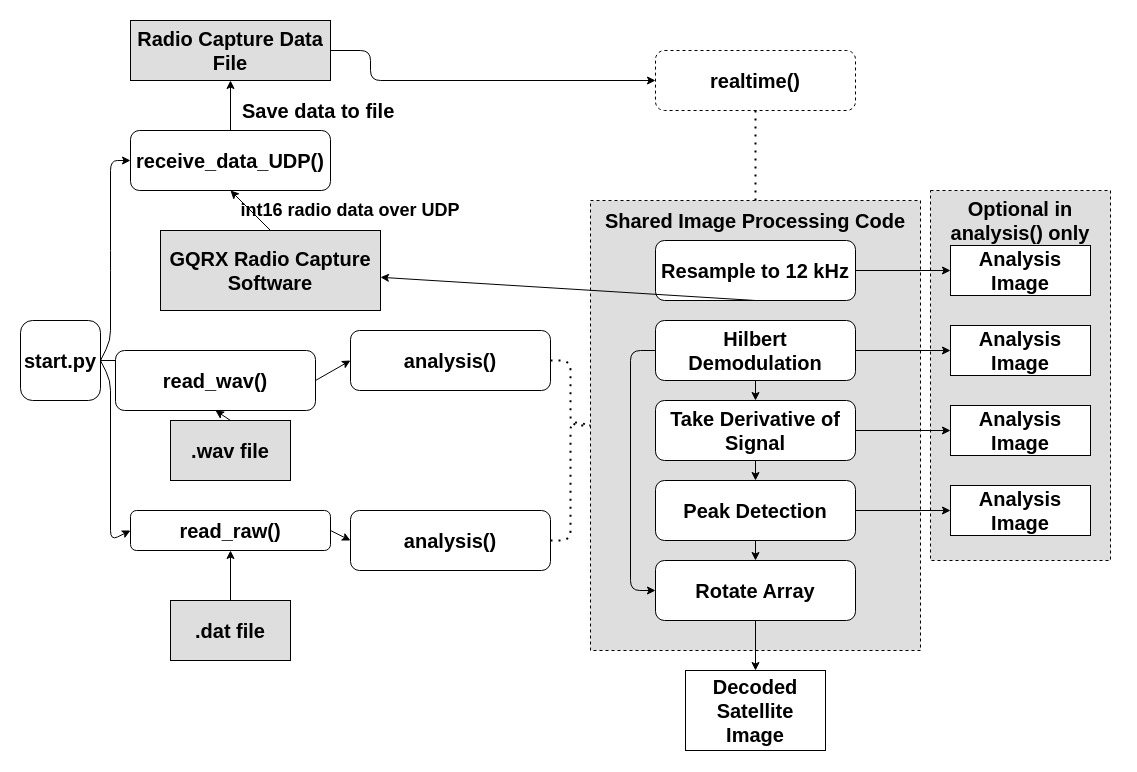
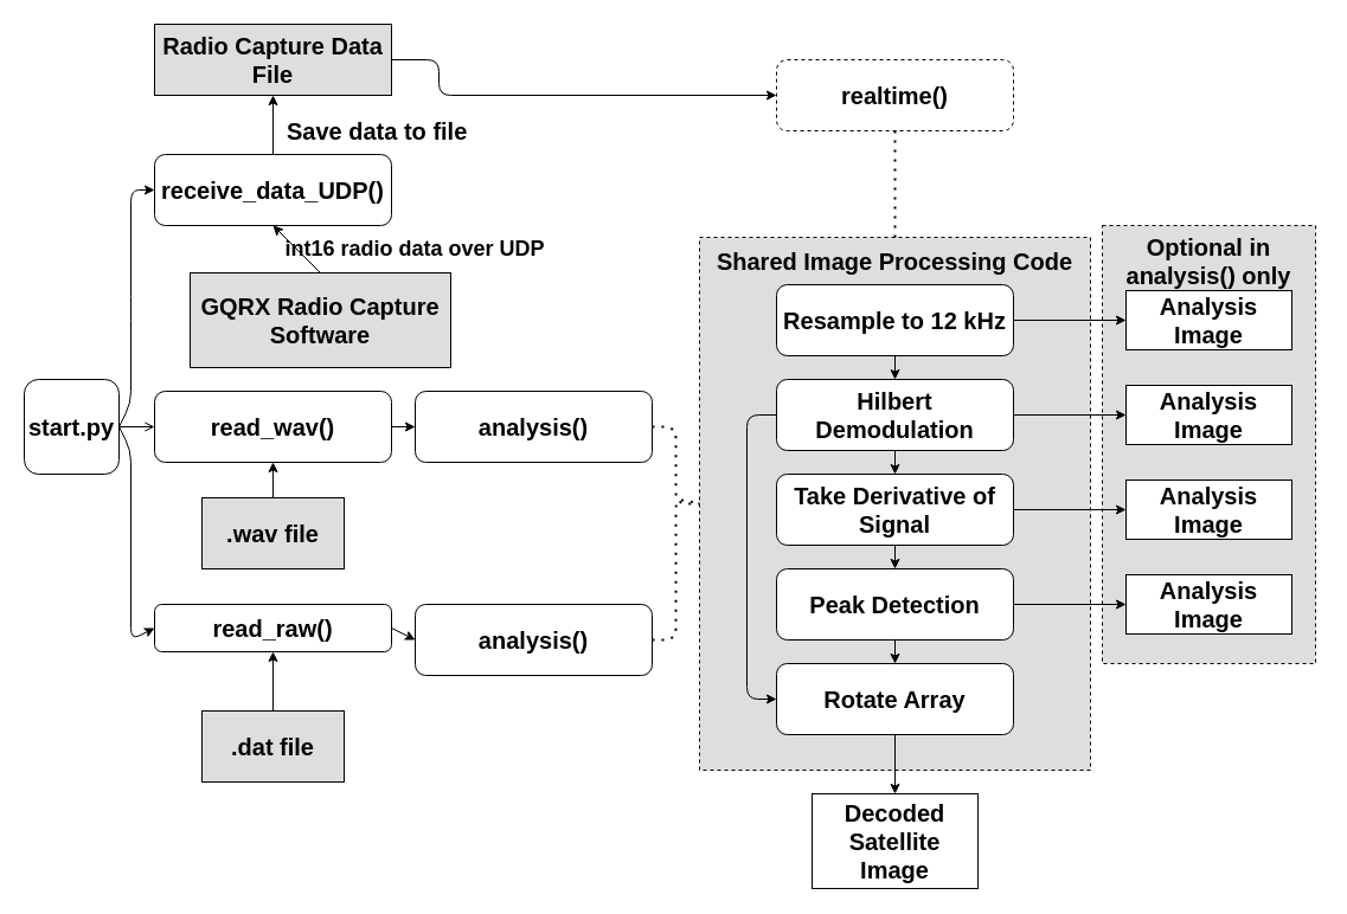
- <mxCell id="35" value="" style="endArrow=classic;html=1;exitX=0.5;exitY=1;exitDx=0;exitDy=0;" edge="1" parent="1" source="25" target="11"><mxGeometry width="50" height="50" relative="1" as="geometry"><mxPoint x="980" y="310" as="sourcePoint" /><mxPoint x="980" y="330" as="targetPoint" /></mxGeometry></mxCell>
+ <mxCell id="35" value="" style="endArrow=classic;html=1;exitX=0.5;exitY=1;exitDx=0;exitDy=0;entryX=0.5;entryY=0;entryDx=0;entryDy=0;" edge="1" parent="1" source="25" target="26"><mxGeometry width="50" height="50" relative="1" as="geometry"><mxPoint x="980" y="310" as="sourcePoint" /><mxPoint x="980" y="330" as="targetPoint" /></mxGeometry></mxCell>
- <mxCell id="7" value="&lt;b&gt;&lt;font style=&quot;font-size: 20px&quot;&gt;read_wav()&lt;/font&gt;&lt;/b&gt;" style="rounded=1;whiteSpace=wrap;html=1;" vertex="1" parent="1"><mxGeometry x="115" y="350" width="200" height="60" as="geometry" /></mxCell>
+ <mxCell id="7" value="&lt;b&gt;&lt;font style=&quot;font-size: 20px&quot;&gt;read_wav()&lt;/font&gt;&lt;/b&gt;" style="rounded=1;whiteSpace=wrap;html=1;" vertex="1" parent="1"><mxGeometry x="130" y="330" width="200" height="60" as="geometry" /></mxCell>
